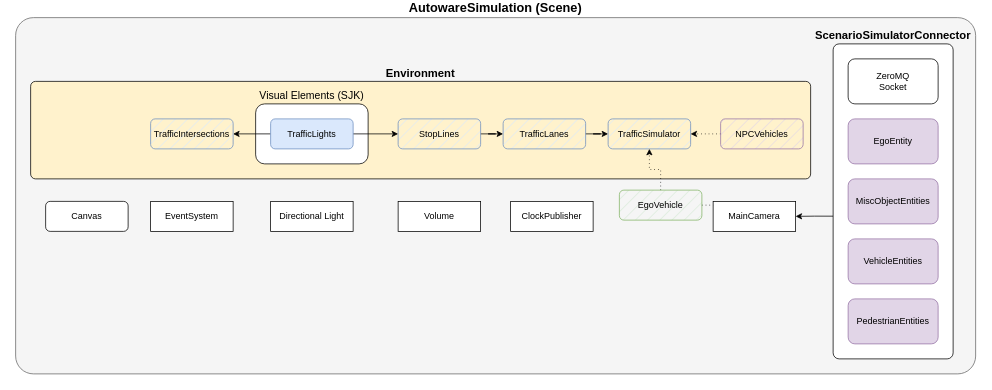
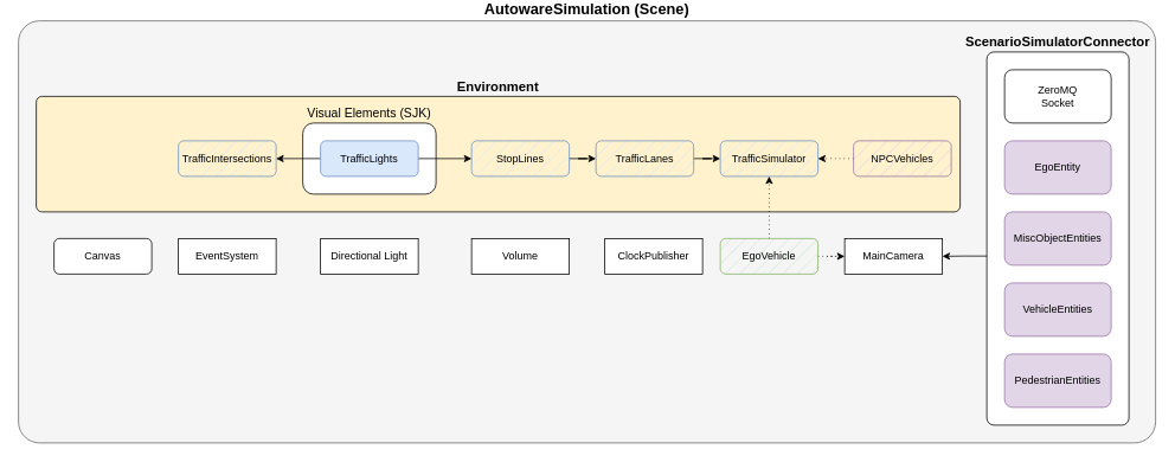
- <mxCell id="18" value="EgoVehicle" style="rounded=1;whiteSpace=wrap;html=1;fillColor=#d5e8d4;strokeColor=#82b366;fillStyle=hatch;" parent="1" vertex="1"><mxGeometry x="825" y="250" width="110" height="40" as="geometry" /></mxCell>
+ <mxCell id="18" value="EgoVehicle" style="rounded=1;whiteSpace=wrap;html=1;fillColor=#d5e8d4;strokeColor=#82b366;fillStyle=hatch;" parent="1" vertex="1"><mxGeometry x="810" y="265" width="110" height="40" as="geometry" /></mxCell>
